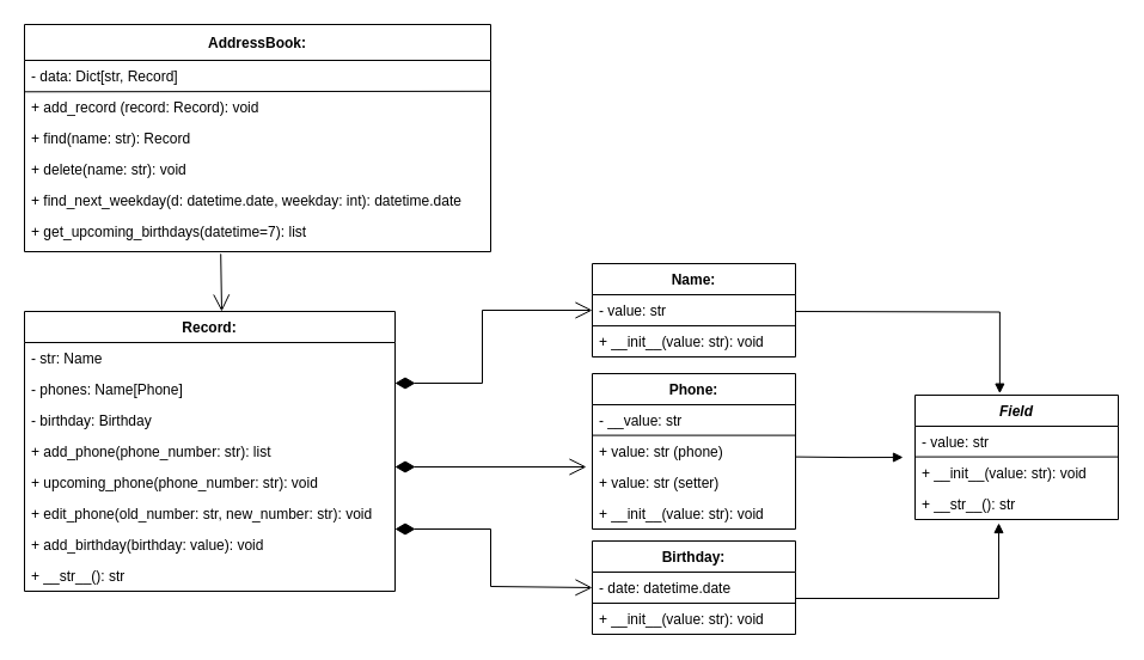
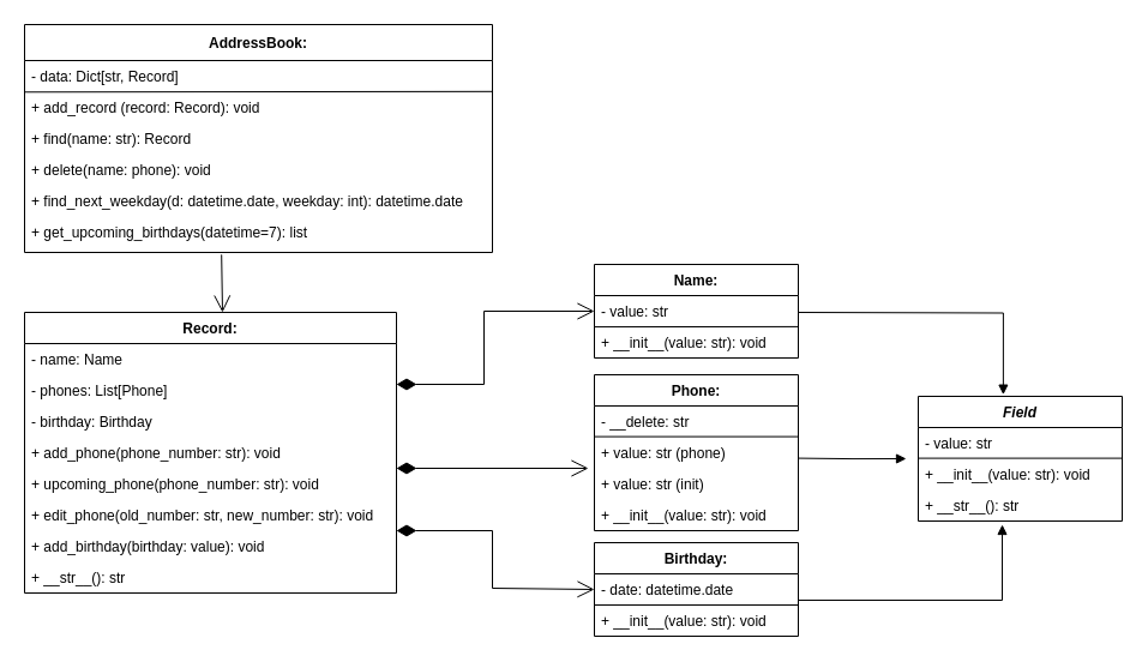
- <mxCell id="7" value="+ delete(name: str): void" style="text;strokeColor=none;fillColor=none;align=left;verticalAlign=top;spacingLeft=4;spacingRight=4;overflow=hidden;rotatable=0;points=[[0,0.5],[1,0.5]];portConstraint=eastwest;rounded=0;" vertex="1" parent="2"><mxGeometry y="108" width="390" height="26" as="geometry" /></mxCell>
+ <mxCell id="7" value="+ delete(name: phone): void" style="text;strokeColor=none;fillColor=none;align=left;verticalAlign=top;spacingLeft=4;spacingRight=4;overflow=hidden;rotatable=0;points=[[0,0.5],[1,0.5]];portConstraint=eastwest;rounded=0;" vertex="1" parent="2"><mxGeometry y="108" width="390" height="26" as="geometry" /></mxCell>
- <mxCell id="12" value="- str: Name" style="text;strokeColor=none;fillColor=none;align=left;verticalAlign=top;spacingLeft=4;spacingRight=4;overflow=hidden;rotatable=0;points=[[0,0.5],[1,0.5]];portConstraint=eastwest;rounded=0;" vertex="1" parent="11"><mxGeometry y="26" width="310" height="26" as="geometry" /></mxCell>
+ <mxCell id="12" value="- name: Name" style="text;strokeColor=none;fillColor=none;align=left;verticalAlign=top;spacingLeft=4;spacingRight=4;overflow=hidden;rotatable=0;points=[[0,0.5],[1,0.5]];portConstraint=eastwest;rounded=0;" vertex="1" parent="11"><mxGeometry y="26" width="310" height="26" as="geometry" /></mxCell>
- <mxCell id="13" value="- phones: Name[Phone]" style="text;strokeColor=none;fillColor=none;align=left;verticalAlign=top;spacingLeft=4;spacingRight=4;overflow=hidden;rotatable=0;points=[[0,0.5],[1,0.5]];portConstraint=eastwest;rounded=0;" vertex="1" parent="11"><mxGeometry y="52" width="310" height="26" as="geometry" /></mxCell>
+ <mxCell id="13" value="- phones: List[Phone]" style="text;strokeColor=none;fillColor=none;align=left;verticalAlign=top;spacingLeft=4;spacingRight=4;overflow=hidden;rotatable=0;points=[[0,0.5],[1,0.5]];portConstraint=eastwest;rounded=0;" vertex="1" parent="11"><mxGeometry y="52" width="310" height="26" as="geometry" /></mxCell>
- <mxCell id="30" value="- __value: str" style="text;strokeColor=none;fillColor=none;align=left;verticalAlign=top;spacingLeft=4;spacingRight=4;overflow=hidden;rotatable=0;points=[[0,0.5],[1,0.5]];portConstraint=eastwest;rounded=0;" vertex="1" parent="29"><mxGeometry y="26" width="170" height="26" as="geometry" /></mxCell>
+ <mxCell id="30" value="- __delete: str" style="text;strokeColor=none;fillColor=none;align=left;verticalAlign=top;spacingLeft=4;spacingRight=4;overflow=hidden;rotatable=0;points=[[0,0.5],[1,0.5]];portConstraint=eastwest;rounded=0;" vertex="1" parent="29"><mxGeometry y="26" width="170" height="26" as="geometry" /></mxCell>
- <mxCell id="15" value="+ add_phone(phone_number: str): list" style="text;strokeColor=none;fillColor=none;align=left;verticalAlign=top;spacingLeft=4;spacingRight=4;overflow=hidden;rotatable=0;points=[[0,0.5],[1,0.5]];portConstraint=eastwest;rounded=0;" vertex="1" parent="11"><mxGeometry y="104" width="310" height="26" as="geometry" /></mxCell>
+ <mxCell id="15" value="+ add_phone(phone_number: str): void" style="text;strokeColor=none;fillColor=none;align=left;verticalAlign=top;spacingLeft=4;spacingRight=4;overflow=hidden;rotatable=0;points=[[0,0.5],[1,0.5]];portConstraint=eastwest;rounded=0;" vertex="1" parent="11"><mxGeometry y="104" width="310" height="26" as="geometry" /></mxCell>
- <mxCell id="33" value="+ value: str (setter)" style="text;strokeColor=none;fillColor=none;align=left;verticalAlign=top;spacingLeft=4;spacingRight=4;overflow=hidden;rotatable=0;points=[[0,0.5],[1,0.5]];portConstraint=eastwest;rounded=0;" vertex="1" parent="29"><mxGeometry y="78" width="170" height="26" as="geometry" /></mxCell>
+ <mxCell id="33" value="+ value: str (init)" style="text;strokeColor=none;fillColor=none;align=left;verticalAlign=top;spacingLeft=4;spacingRight=4;overflow=hidden;rotatable=0;points=[[0,0.5],[1,0.5]];portConstraint=eastwest;rounded=0;" vertex="1" parent="29"><mxGeometry y="78" width="170" height="26" as="geometry" /></mxCell>
